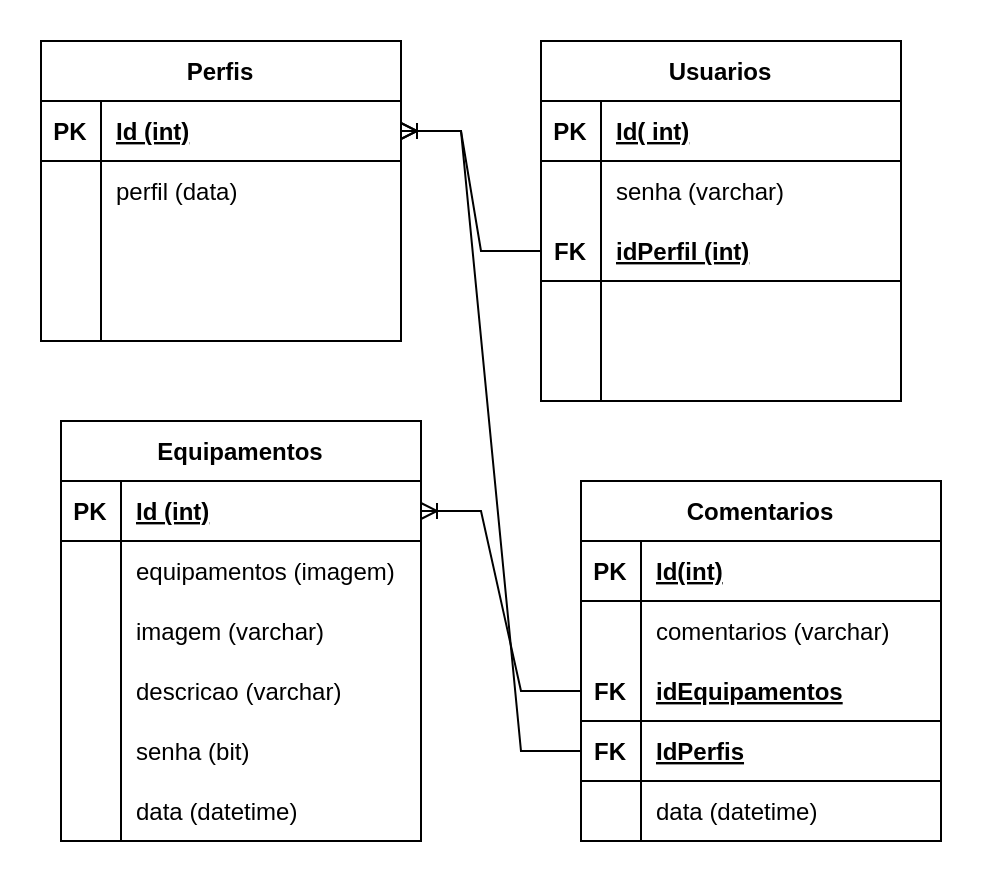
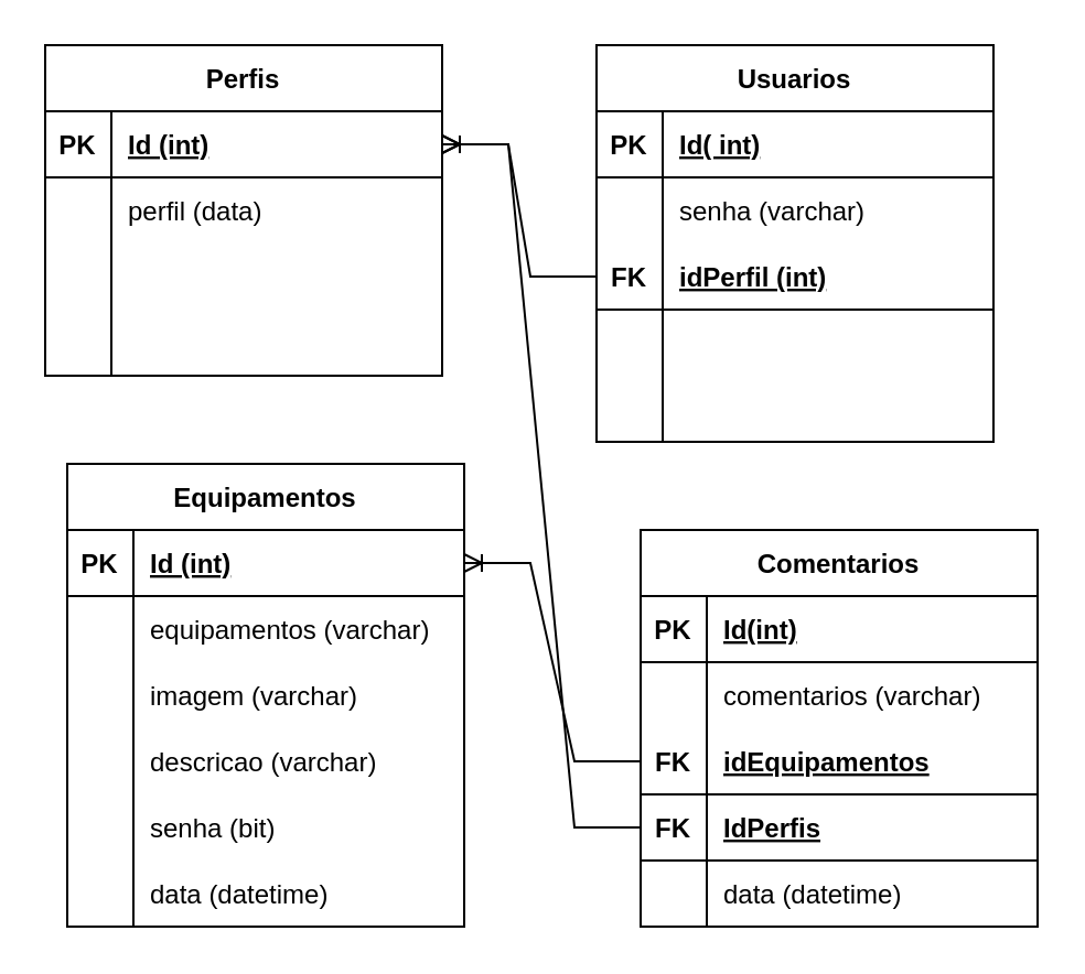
- <mxCell id="37" value="equipamentos (imagem)" style="shape=partialRectangle;connectable=0;fillColor=none;top=0;left=0;bottom=0;right=0;align=left;spacingLeft=6;overflow=hidden;" vertex="1" parent="35"><mxGeometry x="30" width="150" height="30" as="geometry"><mxRectangle width="150" height="30" as="alternateBounds" /></mxGeometry></mxCell>
+ <mxCell id="37" value="equipamentos (varchar)" style="shape=partialRectangle;connectable=0;fillColor=none;top=0;left=0;bottom=0;right=0;align=left;spacingLeft=6;overflow=hidden;" vertex="1" parent="35"><mxGeometry x="30" width="150" height="30" as="geometry"><mxRectangle width="150" height="30" as="alternateBounds" /></mxGeometry></mxCell>
